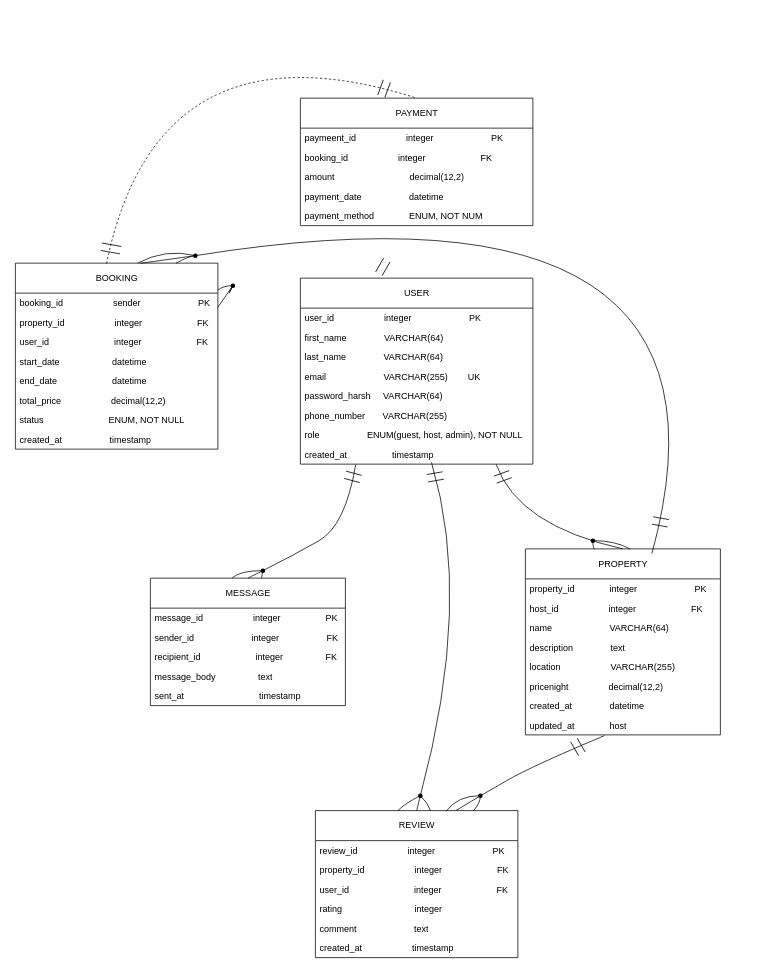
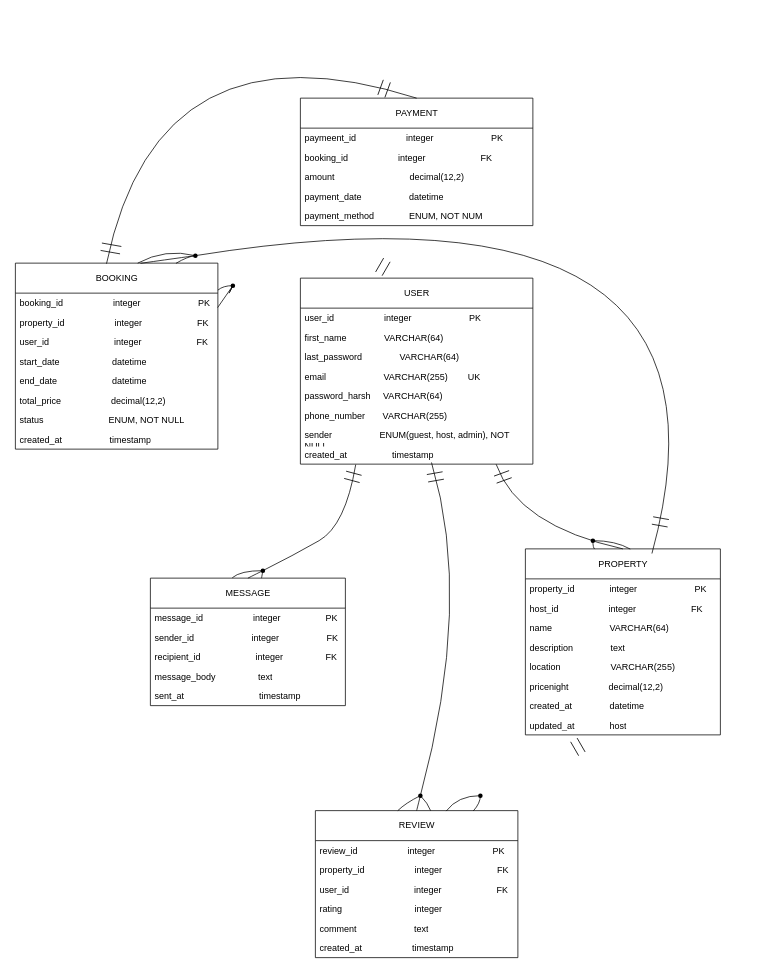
- <mxCell id="48" value="" style="endArrow=none;html=1;rounded=0;fontSize=12;startSize=8;endSize=8;curved=1;exitX=0.45;exitY=0.003;exitDx=0;exitDy=0;exitPerimeter=0;entryX=0.5;entryY=0;entryDx=0;entryDy=0;dashed=1;" edge="1" parent="1" source="20" target="29"><mxGeometry width="50" height="50" relative="1" as="geometry"><mxPoint x="330" y="240" as="sourcePoint" /><mxPoint x="380" y="190" as="targetPoint" /><Array as="points"><mxPoint x="210" y="20" /></Array></mxGeometry></mxCell>
+ <mxCell id="48" value="" style="endArrow=none;html=1;rounded=0;fontSize=12;startSize=8;endSize=8;curved=1;exitX=0.45;exitY=0.003;exitDx=0;exitDy=0;exitPerimeter=0;entryX=0.5;entryY=0;entryDx=0;entryDy=0;" edge="1" parent="1" source="20" target="29"><mxGeometry width="50" height="50" relative="1" as="geometry"><mxPoint x="330" y="240" as="sourcePoint" /><mxPoint x="380" y="190" as="targetPoint" /><Array as="points"><mxPoint x="210" y="20" /></Array></mxGeometry></mxCell>
- <mxCell id="21" value="booking_id&amp;nbsp; &amp;nbsp; &amp;nbsp; &amp;nbsp; &amp;nbsp; &amp;nbsp; &amp;nbsp; &amp;nbsp; &amp;nbsp; &amp;nbsp; sender&amp;nbsp; &amp;nbsp; &amp;nbsp; &amp;nbsp; &amp;nbsp; &amp;nbsp; &amp;nbsp; &amp;nbsp; &amp;nbsp; &amp;nbsp; &amp;nbsp; &amp;nbsp;PK" style="text;strokeColor=none;fillColor=none;align=left;verticalAlign=top;spacingLeft=4;spacingRight=4;overflow=hidden;rotatable=0;points=[[0,0.5],[1,0.5]];portConstraint=eastwest;whiteSpace=wrap;html=1;" vertex="1" parent="20"><mxGeometry y="40" width="270" height="26" as="geometry" /></mxCell>
+ <mxCell id="21" value="booking_id&amp;nbsp; &amp;nbsp; &amp;nbsp; &amp;nbsp; &amp;nbsp; &amp;nbsp; &amp;nbsp; &amp;nbsp; &amp;nbsp; &amp;nbsp; integer&amp;nbsp; &amp;nbsp; &amp;nbsp; &amp;nbsp; &amp;nbsp; &amp;nbsp; &amp;nbsp; &amp;nbsp; &amp;nbsp; &amp;nbsp; &amp;nbsp; &amp;nbsp;PK" style="text;strokeColor=none;fillColor=none;align=left;verticalAlign=top;spacingLeft=4;spacingRight=4;overflow=hidden;rotatable=0;points=[[0,0.5],[1,0.5]];portConstraint=eastwest;whiteSpace=wrap;html=1;" vertex="1" parent="20"><mxGeometry y="40" width="270" height="26" as="geometry" /></mxCell>
- <mxCell id="5" value="last_name&amp;nbsp; &amp;nbsp; &amp;nbsp; &amp;nbsp; &amp;nbsp; &amp;nbsp; &amp;nbsp; &amp;nbsp;VARCHAR(64)" style="text;strokeColor=none;fillColor=none;align=left;verticalAlign=top;spacingLeft=4;spacingRight=4;overflow=hidden;rotatable=0;points=[[0,0.5],[1,0.5]];portConstraint=eastwest;whiteSpace=wrap;html=1;" vertex="1" parent="2"><mxGeometry y="92" width="310" height="26" as="geometry" /></mxCell>
+ <mxCell id="5" value="last_password&amp;nbsp; &amp;nbsp; &amp;nbsp; &amp;nbsp; &amp;nbsp; &amp;nbsp; &amp;nbsp; &amp;nbsp;VARCHAR(64)" style="text;strokeColor=none;fillColor=none;align=left;verticalAlign=top;spacingLeft=4;spacingRight=4;overflow=hidden;rotatable=0;points=[[0,0.5],[1,0.5]];portConstraint=eastwest;whiteSpace=wrap;html=1;" vertex="1" parent="2"><mxGeometry y="92" width="310" height="26" as="geometry" /></mxCell>
- <mxCell id="9" value="role&amp;nbsp; &amp;nbsp; &amp;nbsp; &amp;nbsp; &amp;nbsp; &amp;nbsp; &amp;nbsp; &amp;nbsp; &amp;nbsp; &amp;nbsp;ENUM(guest, host, admin), NOT NULL" style="text;strokeColor=none;fillColor=none;align=left;verticalAlign=top;spacingLeft=4;spacingRight=4;overflow=hidden;rotatable=0;points=[[0,0.5],[1,0.5]];portConstraint=eastwest;whiteSpace=wrap;html=1;" vertex="1" parent="2"><mxGeometry y="196" width="310" height="26" as="geometry" /></mxCell>
+ <mxCell id="9" value="sender&amp;nbsp; &amp;nbsp; &amp;nbsp; &amp;nbsp; &amp;nbsp; &amp;nbsp; &amp;nbsp; &amp;nbsp; &amp;nbsp; &amp;nbsp;ENUM(guest, host, admin), NOT NULL" style="text;strokeColor=none;fillColor=none;align=left;verticalAlign=top;spacingLeft=4;spacingRight=4;overflow=hidden;rotatable=0;points=[[0,0.5],[1,0.5]];portConstraint=eastwest;whiteSpace=wrap;html=1;" vertex="1" parent="2"><mxGeometry y="196" width="310" height="26" as="geometry" /></mxCell>
- <mxCell id="52" value="" style="endArrow=none;html=1;rounded=0;fontSize=12;startSize=8;endSize=8;curved=1;exitX=0.693;exitY=0;exitDx=0;exitDy=0;exitPerimeter=0;entryX=0.406;entryY=1.038;entryDx=0;entryDy=0;entryPerimeter=0;" edge="1" parent="1" source="35" target="19"><mxGeometry width="50" height="50" relative="1" as="geometry"><mxPoint x="530" y="900" as="sourcePoint" /><mxPoint x="580" y="850" as="targetPoint" /><Array as="points"><mxPoint x="640" y="1060" /><mxPoint x="710" y="1020" /></Array></mxGeometry></mxCell>
